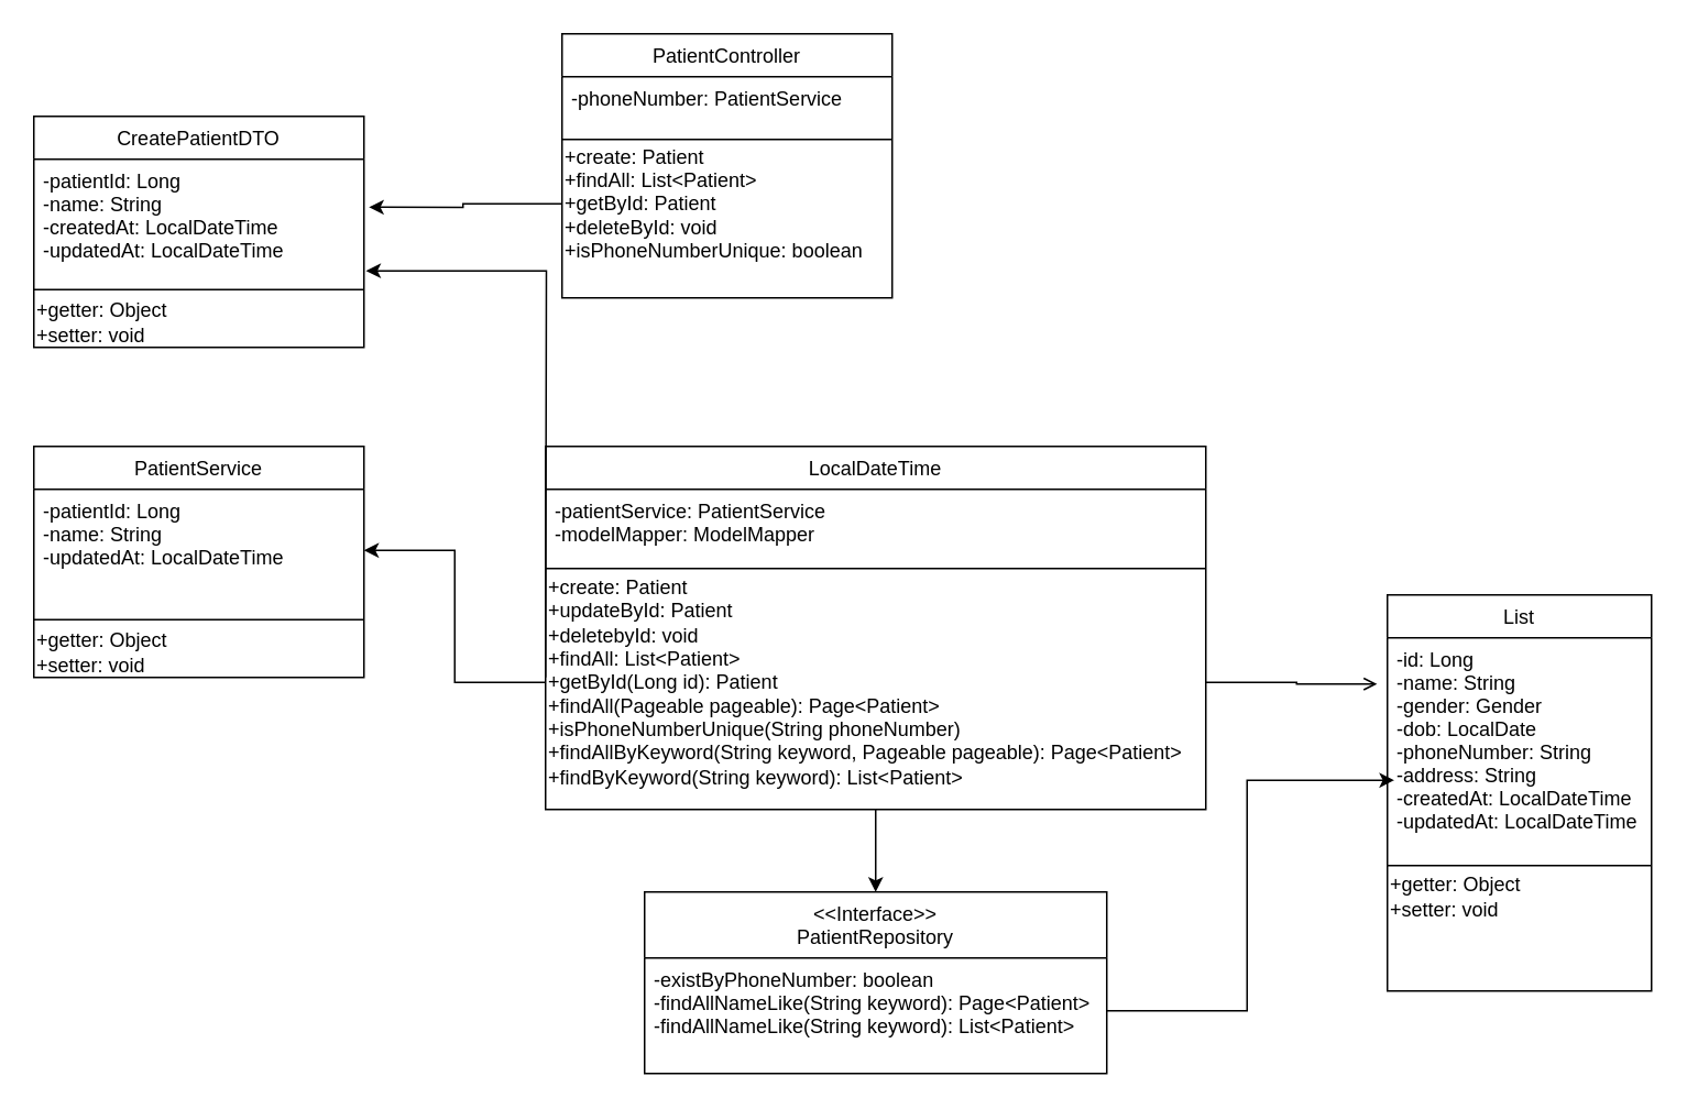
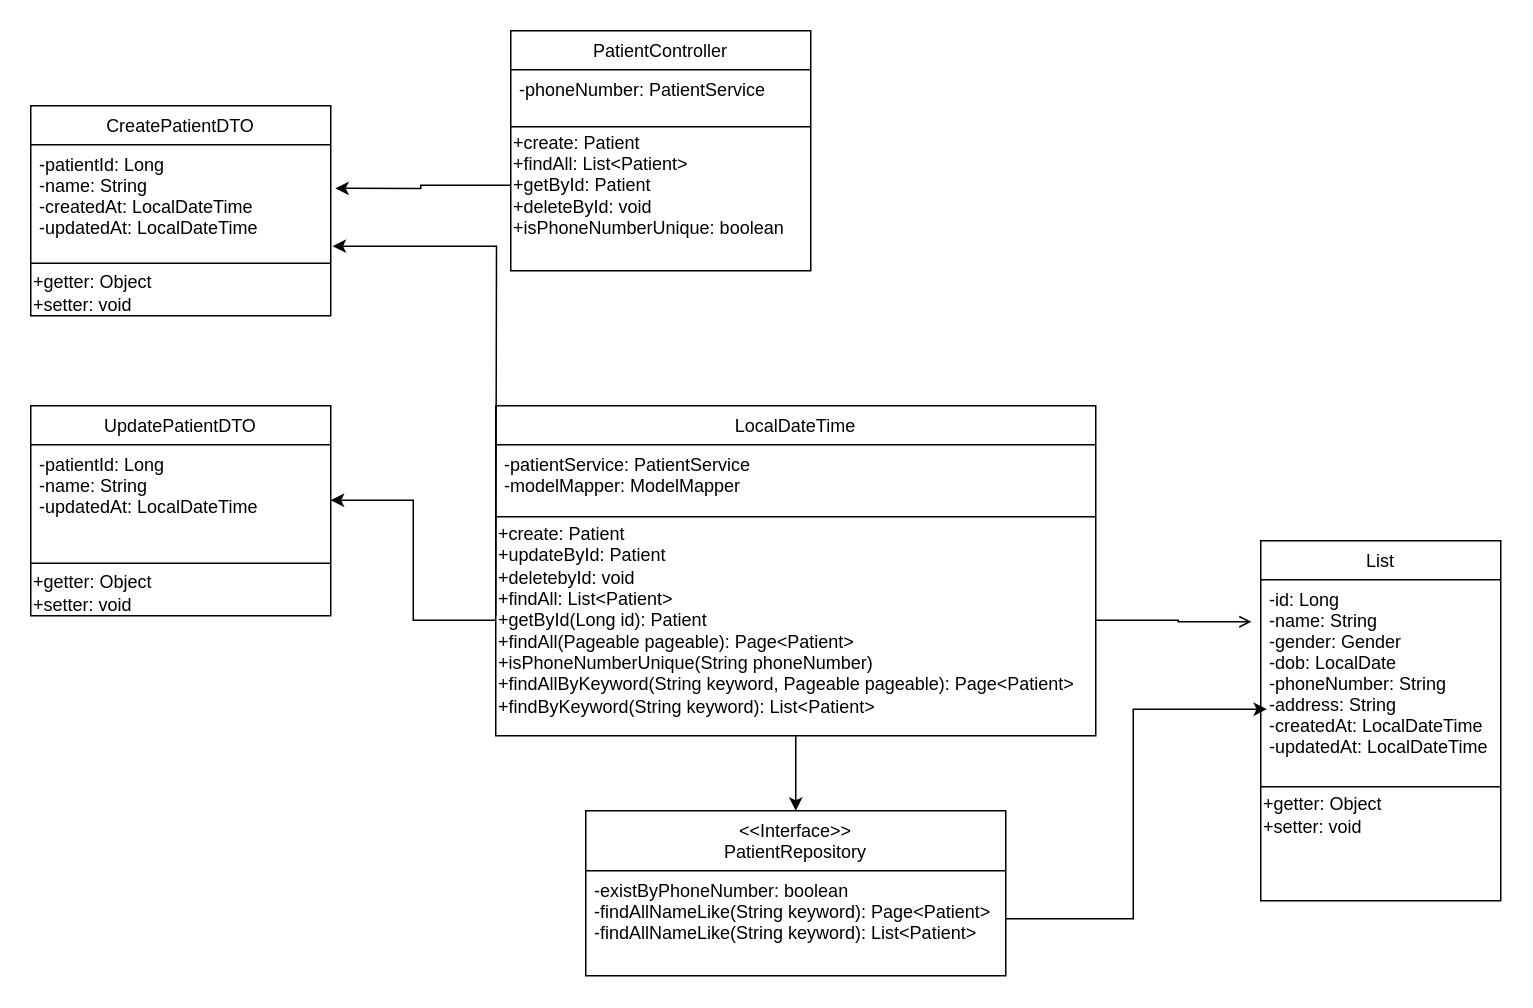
- <mxCell id="12" value="PatientService" style="swimlane;fontStyle=0;align=center;verticalAlign=top;childLayout=stackLayout;horizontal=1;startSize=26;horizontalStack=0;resizeParent=1;resizeLast=0;collapsible=1;marginBottom=0;rounded=0;shadow=0;strokeWidth=1;" vertex="1" parent="1"><mxGeometry x="20" y="270" width="200" height="140" as="geometry"><mxRectangle x="340" y="380" width="170" height="26" as="alternateBounds" /></mxGeometry></mxCell>
+ <mxCell id="12" value="UpdatePatientDTO" style="swimlane;fontStyle=0;align=center;verticalAlign=top;childLayout=stackLayout;horizontal=1;startSize=26;horizontalStack=0;resizeParent=1;resizeLast=0;collapsible=1;marginBottom=0;rounded=0;shadow=0;strokeWidth=1;" vertex="1" parent="1"><mxGeometry x="20" y="270" width="200" height="140" as="geometry"><mxRectangle x="340" y="380" width="170" height="26" as="alternateBounds" /></mxGeometry></mxCell>
